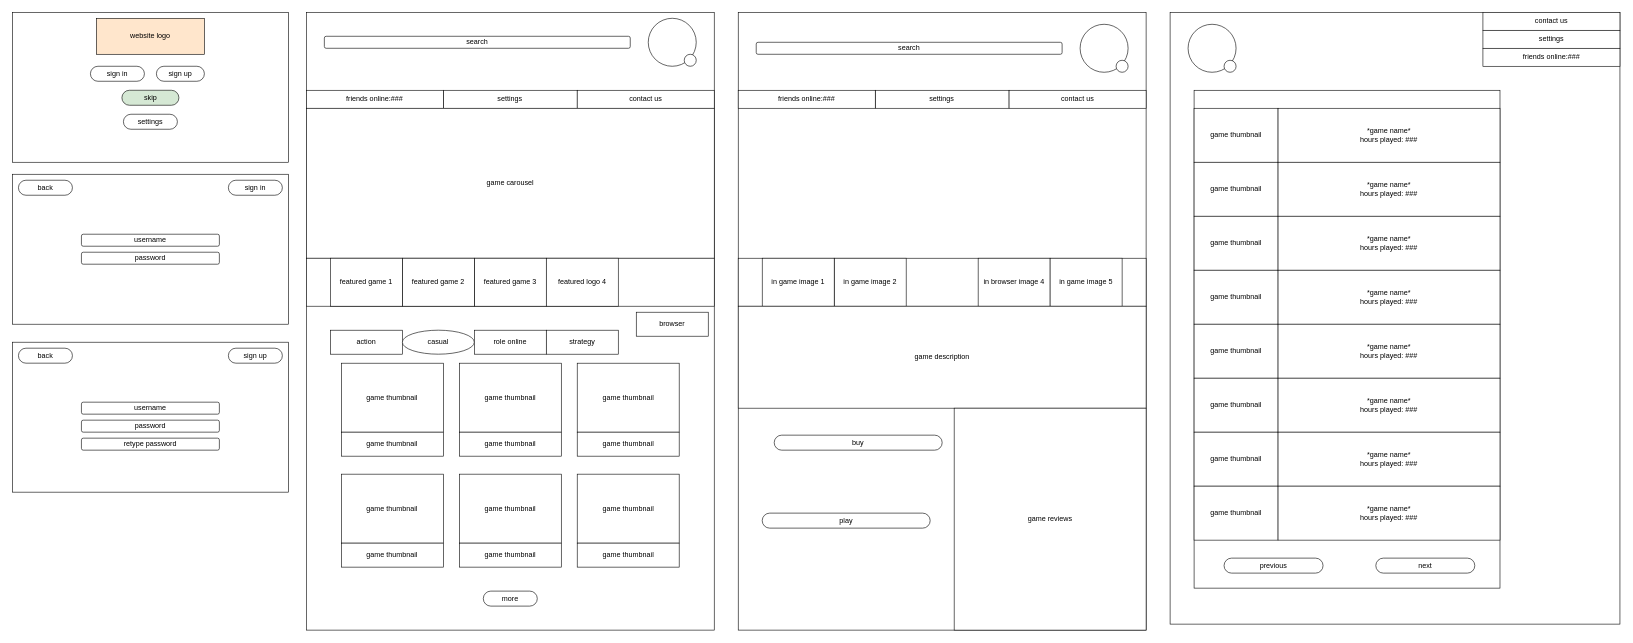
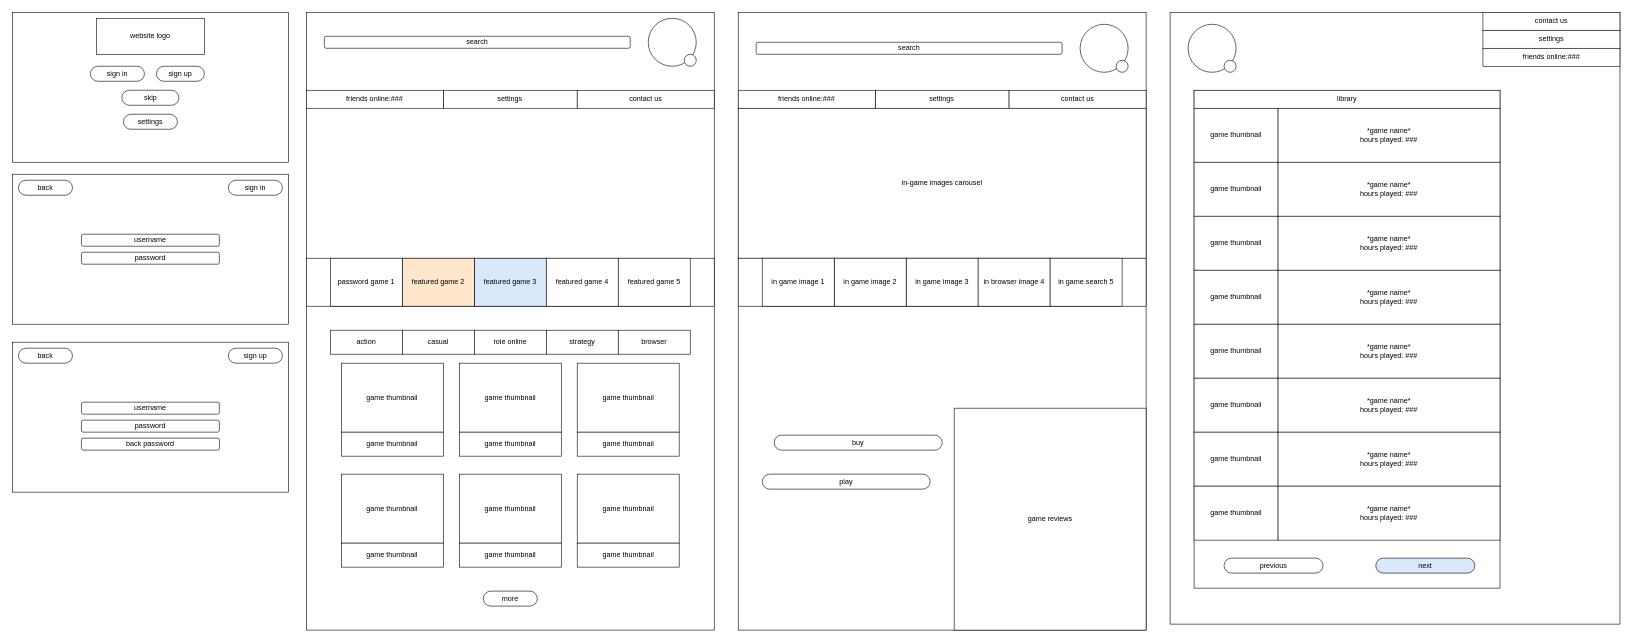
- <mxCell id="3" value="website logo" style="rounded=0;whiteSpace=wrap;html=1;fillColor=#ffe6cc;" vertex="1" parent="1"><mxGeometry x="160" y="30" width="180" height="60" as="geometry" /></mxCell>
+ <mxCell id="3" value="website logo" style="rounded=0;whiteSpace=wrap;html=1;" vertex="1" parent="1"><mxGeometry x="160" y="30" width="180" height="60" as="geometry" /></mxCell>
- <mxCell id="6" value="skip" style="rounded=1;whiteSpace=wrap;html=1;arcSize=50;fillColor=#d5e8d4;" vertex="1" parent="1"><mxGeometry x="202.5" y="150" width="95" height="25" as="geometry" /></mxCell>
+ <mxCell id="6" value="skip" style="rounded=1;whiteSpace=wrap;html=1;arcSize=50;" vertex="1" parent="1"><mxGeometry x="202.5" y="150" width="95" height="25" as="geometry" /></mxCell>
+ <mxCell id="76" value="library" style="rounded=0;whiteSpace=wrap;html=1;" vertex="1" parent="1"><mxGeometry x="1990" y="150" width="510" height="30" as="geometry" /></mxCell>
- <mxCell id="26" value="game carousel" style="rounded=0;whiteSpace=wrap;html=1;" vertex="1" parent="1"><mxGeometry x="510" y="180" width="680" height="250" as="geometry" /></mxCell>
+ <mxCell id="58" value="in-game images carousel" style="rounded=0;whiteSpace=wrap;html=1;" vertex="1" parent="1"><mxGeometry x="1230" y="180" width="680" height="250" as="geometry" /></mxCell>
- <mxCell id="32" value="featured game 1" style="rounded=0;whiteSpace=wrap;html=1;" vertex="1" parent="1"><mxGeometry x="550" y="430" width="120" height="80" as="geometry" /></mxCell>
+ <mxCell id="32" value="password game 1" style="rounded=0;whiteSpace=wrap;html=1;" vertex="1" parent="1"><mxGeometry x="550" y="430" width="120" height="80" as="geometry" /></mxCell>
- <mxCell id="31" value="featured game 2" style="rounded=0;whiteSpace=wrap;html=1;" vertex="1" parent="1"><mxGeometry x="670" y="430" width="120" height="80" as="geometry" /></mxCell>
+ <mxCell id="31" value="featured game 2" style="rounded=0;whiteSpace=wrap;html=1;fillColor=#ffe6cc;" vertex="1" parent="1"><mxGeometry x="670" y="430" width="120" height="80" as="geometry" /></mxCell>
- <mxCell id="28" value="featured game 3" style="rounded=0;whiteSpace=wrap;html=1;" vertex="1" parent="1"><mxGeometry x="790" y="430" width="120" height="80" as="geometry" /></mxCell>
+ <mxCell id="28" value="featured game 3" style="rounded=0;whiteSpace=wrap;html=1;fillColor=#dae8fc;" vertex="1" parent="1"><mxGeometry x="790" y="430" width="120" height="80" as="geometry" /></mxCell>
- <mxCell id="29" value="featured logo 4" style="rounded=0;whiteSpace=wrap;html=1;" vertex="1" parent="1"><mxGeometry x="910" y="430" width="120" height="80" as="geometry" /></mxCell>
+ <mxCell id="29" value="featured game 4" style="rounded=0;whiteSpace=wrap;html=1;" vertex="1" parent="1"><mxGeometry x="910" y="430" width="120" height="80" as="geometry" /></mxCell>
+ <mxCell id="30" value="featured game 5" style="rounded=0;whiteSpace=wrap;html=1;" vertex="1" parent="1"><mxGeometry x="1030" y="430" width="120" height="80" as="geometry" /></mxCell>
+ <mxCell id="60" value="in game image 3" style="rounded=0;whiteSpace=wrap;html=1;" vertex="1" parent="1"><mxGeometry x="1510" y="430" width="120" height="80" as="geometry" /></mxCell>
- <mxCell id="62" value="in game image 5" style="rounded=0;whiteSpace=wrap;html=1;" vertex="1" parent="1"><mxGeometry x="1750" y="430" width="120" height="80" as="geometry" /></mxCell>
+ <mxCell id="62" value="in game search 5" style="rounded=0;whiteSpace=wrap;html=1;" vertex="1" parent="1"><mxGeometry x="1750" y="430" width="120" height="80" as="geometry" /></mxCell>
- <mxCell id="37" value="browser" style="rounded=0;whiteSpace=wrap;html=1;" vertex="1" parent="1"><mxGeometry x="1060" y="520" width="120" height="40" as="geometry" /></mxCell>
+ <mxCell id="37" value="browser" style="rounded=0;whiteSpace=wrap;html=1;" vertex="1" parent="1"><mxGeometry x="1030" y="550" width="120" height="40" as="geometry" /></mxCell>
- <mxCell id="34" value="casual" style="ellipse;whiteSpace=wrap;html=1;" vertex="1" parent="1"><mxGeometry x="670" y="550" width="120" height="40" as="geometry" /></mxCell>
+ <mxCell id="34" value="casual" style="rounded=0;whiteSpace=wrap;html=1;" vertex="1" parent="1"><mxGeometry x="670" y="550" width="120" height="40" as="geometry" /></mxCell>
- <mxCell id="65" value="game description" style="rounded=0;whiteSpace=wrap;html=1;" vertex="1" parent="1"><mxGeometry x="1230" y="510" width="680" height="170" as="geometry" /></mxCell>
- <mxCell id="18" value="retype password" style="rounded=1;whiteSpace=wrap;html=1;" vertex="1" parent="1"><mxGeometry x="135" y="730" width="230" height="20" as="geometry" /></mxCell>
+ <mxCell id="18" value="back password" style="rounded=1;whiteSpace=wrap;html=1;" vertex="1" parent="1"><mxGeometry x="135" y="730" width="230" height="20" as="geometry" /></mxCell>
- <mxCell id="68" value="play" style="rounded=1;whiteSpace=wrap;html=1;arcSize=50;" vertex="1" parent="1"><mxGeometry x="1270" y="855" width="280" height="25" as="geometry" /></mxCell>
+ <mxCell id="68" value="play" style="rounded=1;whiteSpace=wrap;html=1;arcSize=50;" vertex="1" parent="1"><mxGeometry x="1270" y="790" width="280" height="25" as="geometry" /></mxCell>
- <mxCell id="94" value="next" style="rounded=1;whiteSpace=wrap;html=1;arcSize=50;" vertex="1" parent="1"><mxGeometry x="2293" y="930" width="165" height="25" as="geometry" /></mxCell>
+ <mxCell id="94" value="next" style="rounded=1;whiteSpace=wrap;html=1;arcSize=50;fillColor=#dae8fc;" vertex="1" parent="1"><mxGeometry x="2293" y="930" width="165" height="25" as="geometry" /></mxCell>
